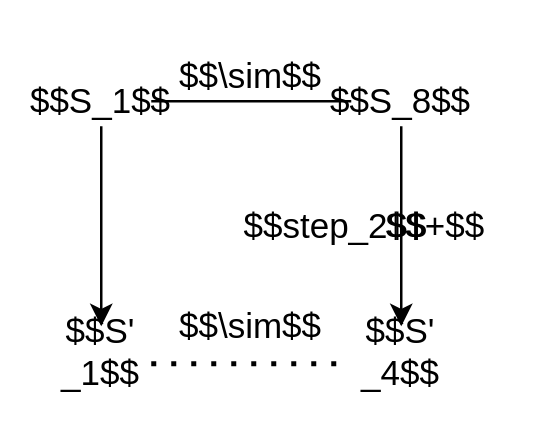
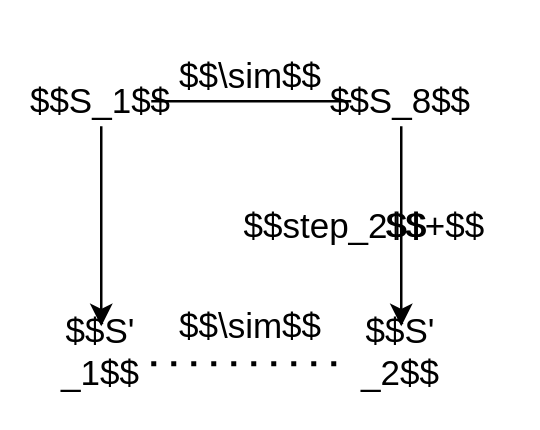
- <mxCell id="8" value="$$S'&lt;br style=&quot;font-size: 14px;&quot;&gt;_4$$" style="text;html=1;strokeColor=none;fillColor=none;align=center;verticalAlign=middle;whiteSpace=wrap;rounded=0;fontSize=14;" parent="1" vertex="1"><mxGeometry x="140" y="130" width="40" height="20" as="geometry" /></mxCell>
+ <mxCell id="8" value="$$S'&lt;br style=&quot;font-size: 14px;&quot;&gt;_2$$" style="text;html=1;strokeColor=none;fillColor=none;align=center;verticalAlign=middle;whiteSpace=wrap;rounded=0;fontSize=14;" parent="1" vertex="1"><mxGeometry x="140" y="130" width="40" height="20" as="geometry" /></mxCell>
